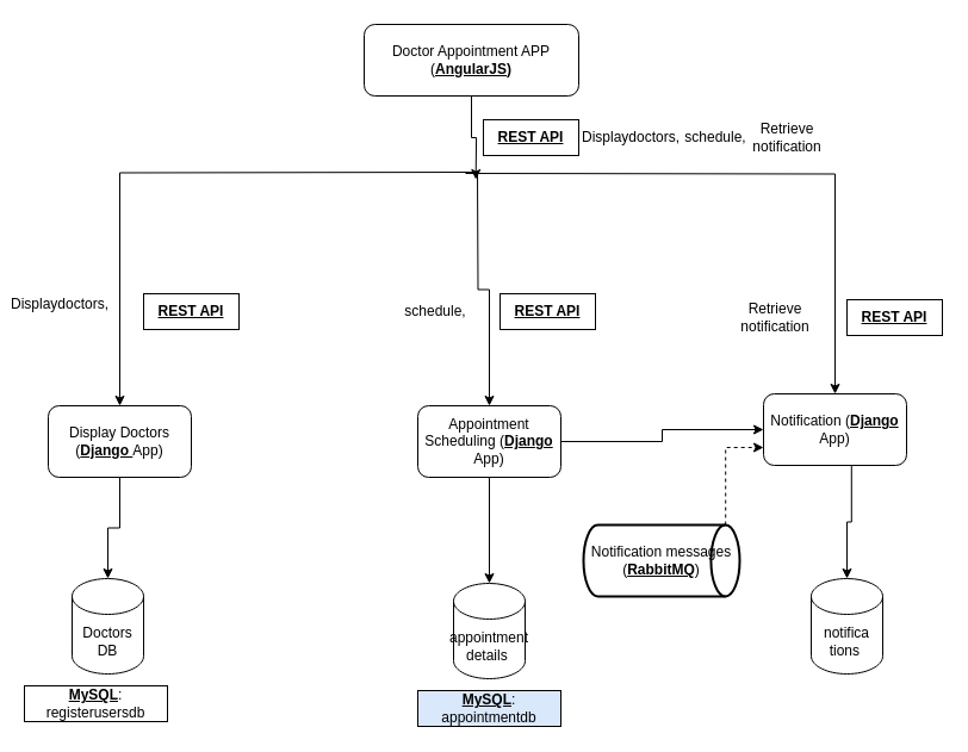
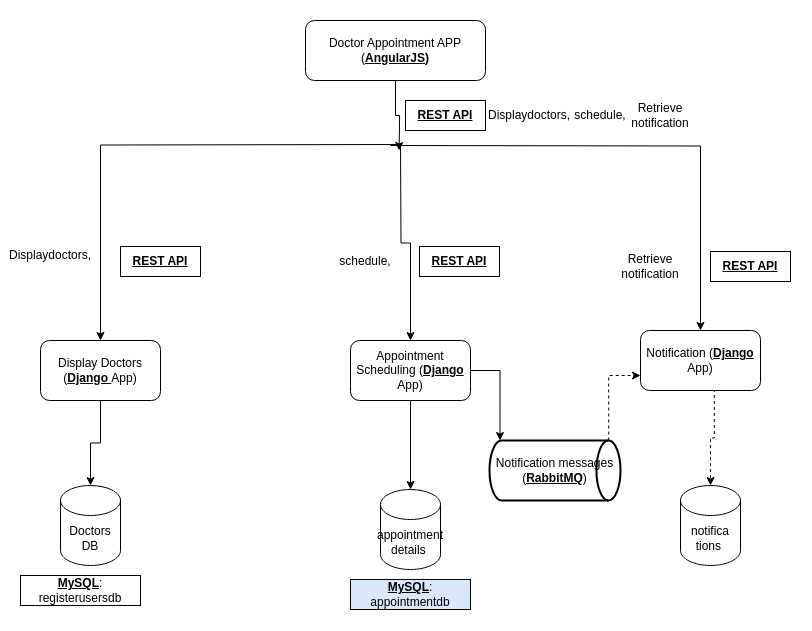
- <mxCell id="31" style="edgeStyle=orthogonalEdgeStyle;rounded=0;orthogonalLoop=1;jettySize=auto;html=1;" edge="1" parent="1" source="11" target="13"><mxGeometry relative="1" as="geometry" /></mxCell>
+ <mxCell id="31" style="edgeStyle=orthogonalEdgeStyle;rounded=0;orthogonalLoop=1;jettySize=auto;html=1;entryX=0.08;entryY=0;entryDx=0;entryDy=0;entryPerimeter=0;" edge="1" parent="1" source="11" target="30"><mxGeometry relative="1" as="geometry" /></mxCell>
- <mxCell id="12" value="" style="edgeStyle=orthogonalEdgeStyle;rounded=0;orthogonalLoop=1;jettySize=auto;html=1;exitX=0.615;exitY=0.975;exitDx=0;exitDy=0;exitPerimeter=0;" edge="1" parent="1" source="13" target="16"><mxGeometry relative="1" as="geometry" /></mxCell>
+ <mxCell id="12" value="" style="edgeStyle=orthogonalEdgeStyle;rounded=0;orthogonalLoop=1;jettySize=auto;html=1;exitX=0.615;exitY=0.975;exitDx=0;exitDy=0;exitPerimeter=0;dashed=1;" edge="1" parent="1" source="13" target="16"><mxGeometry relative="1" as="geometry" /></mxCell>
